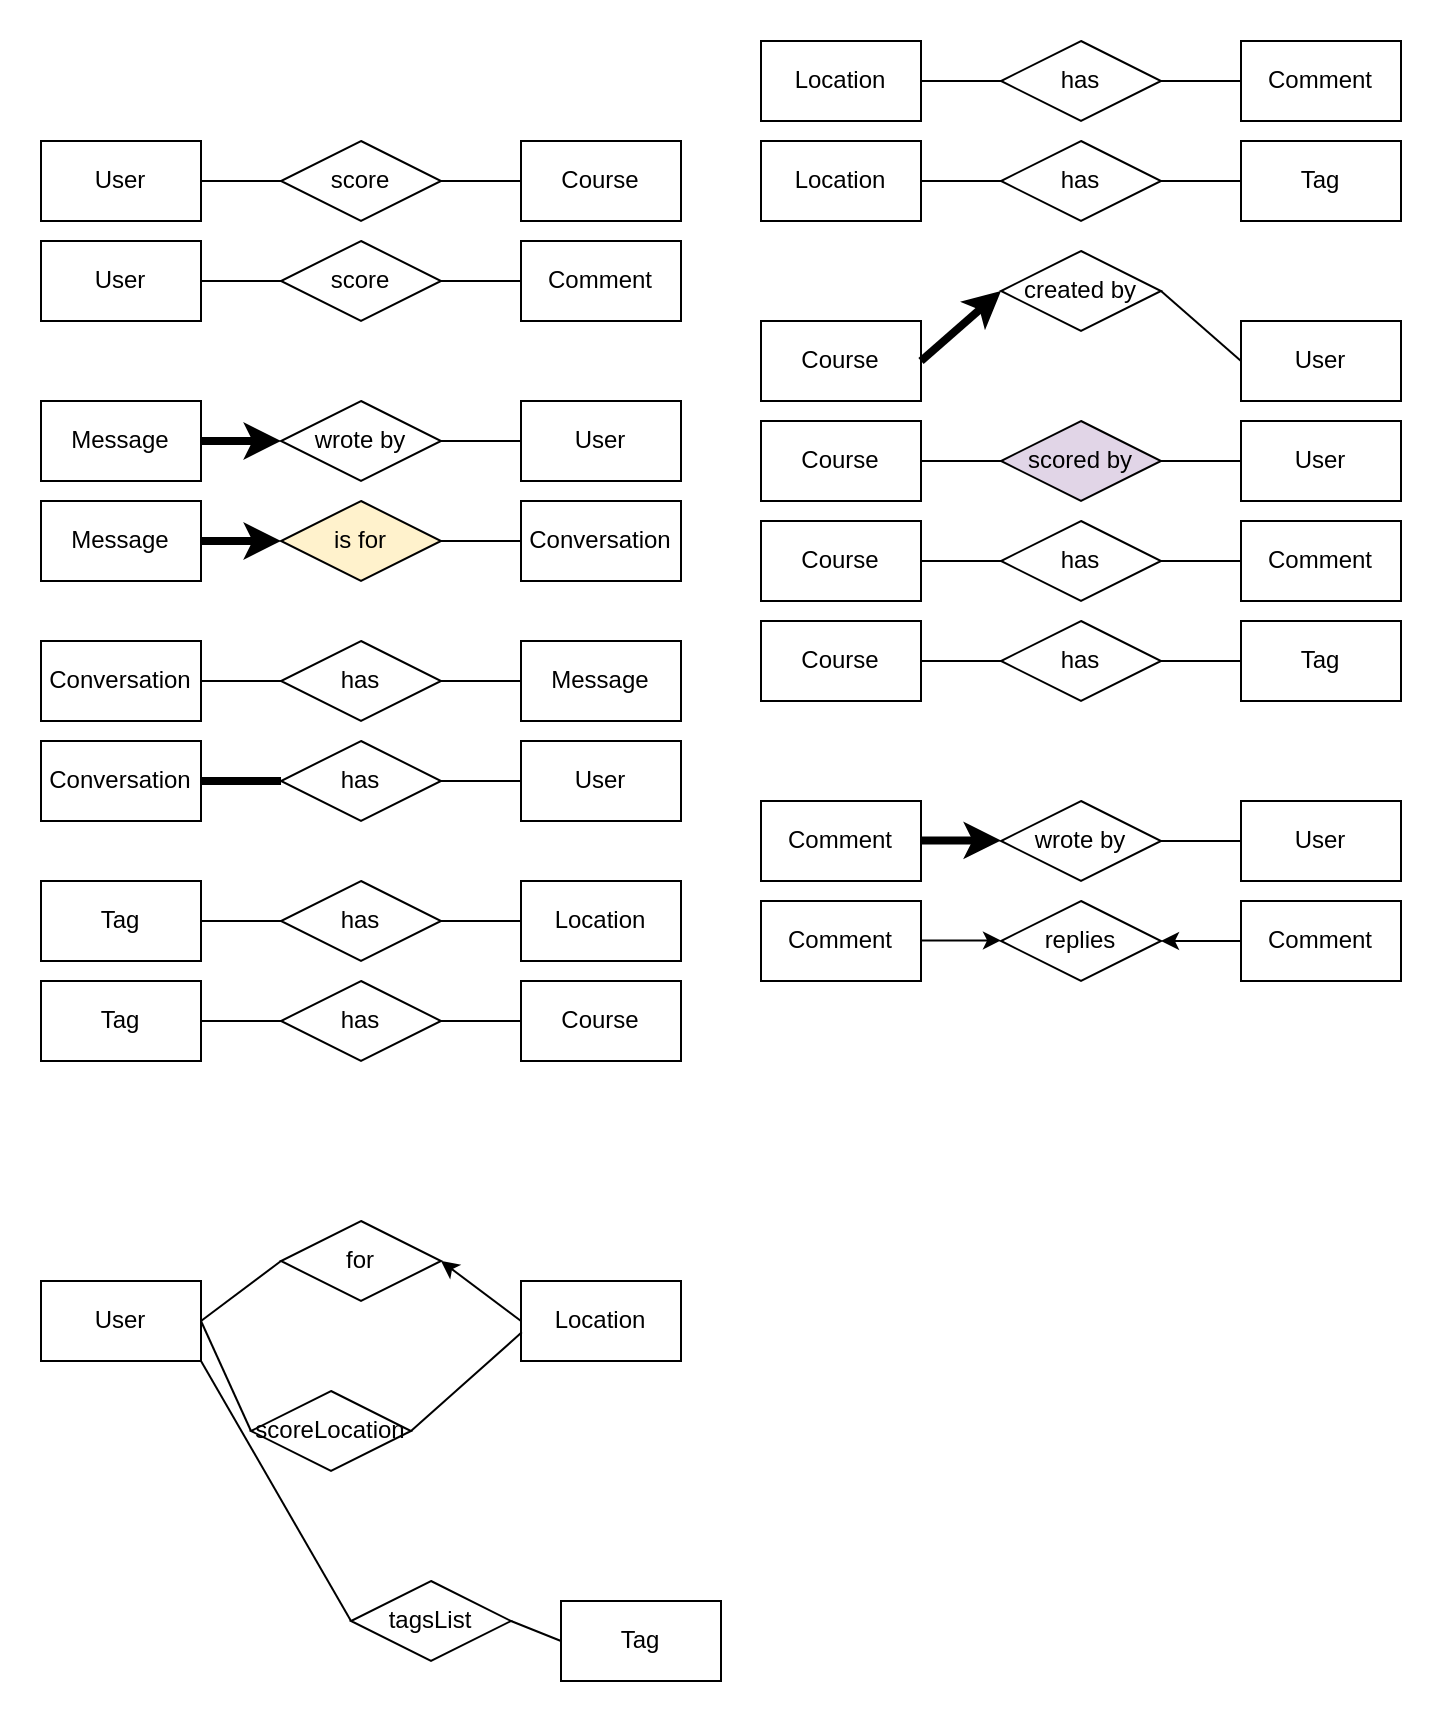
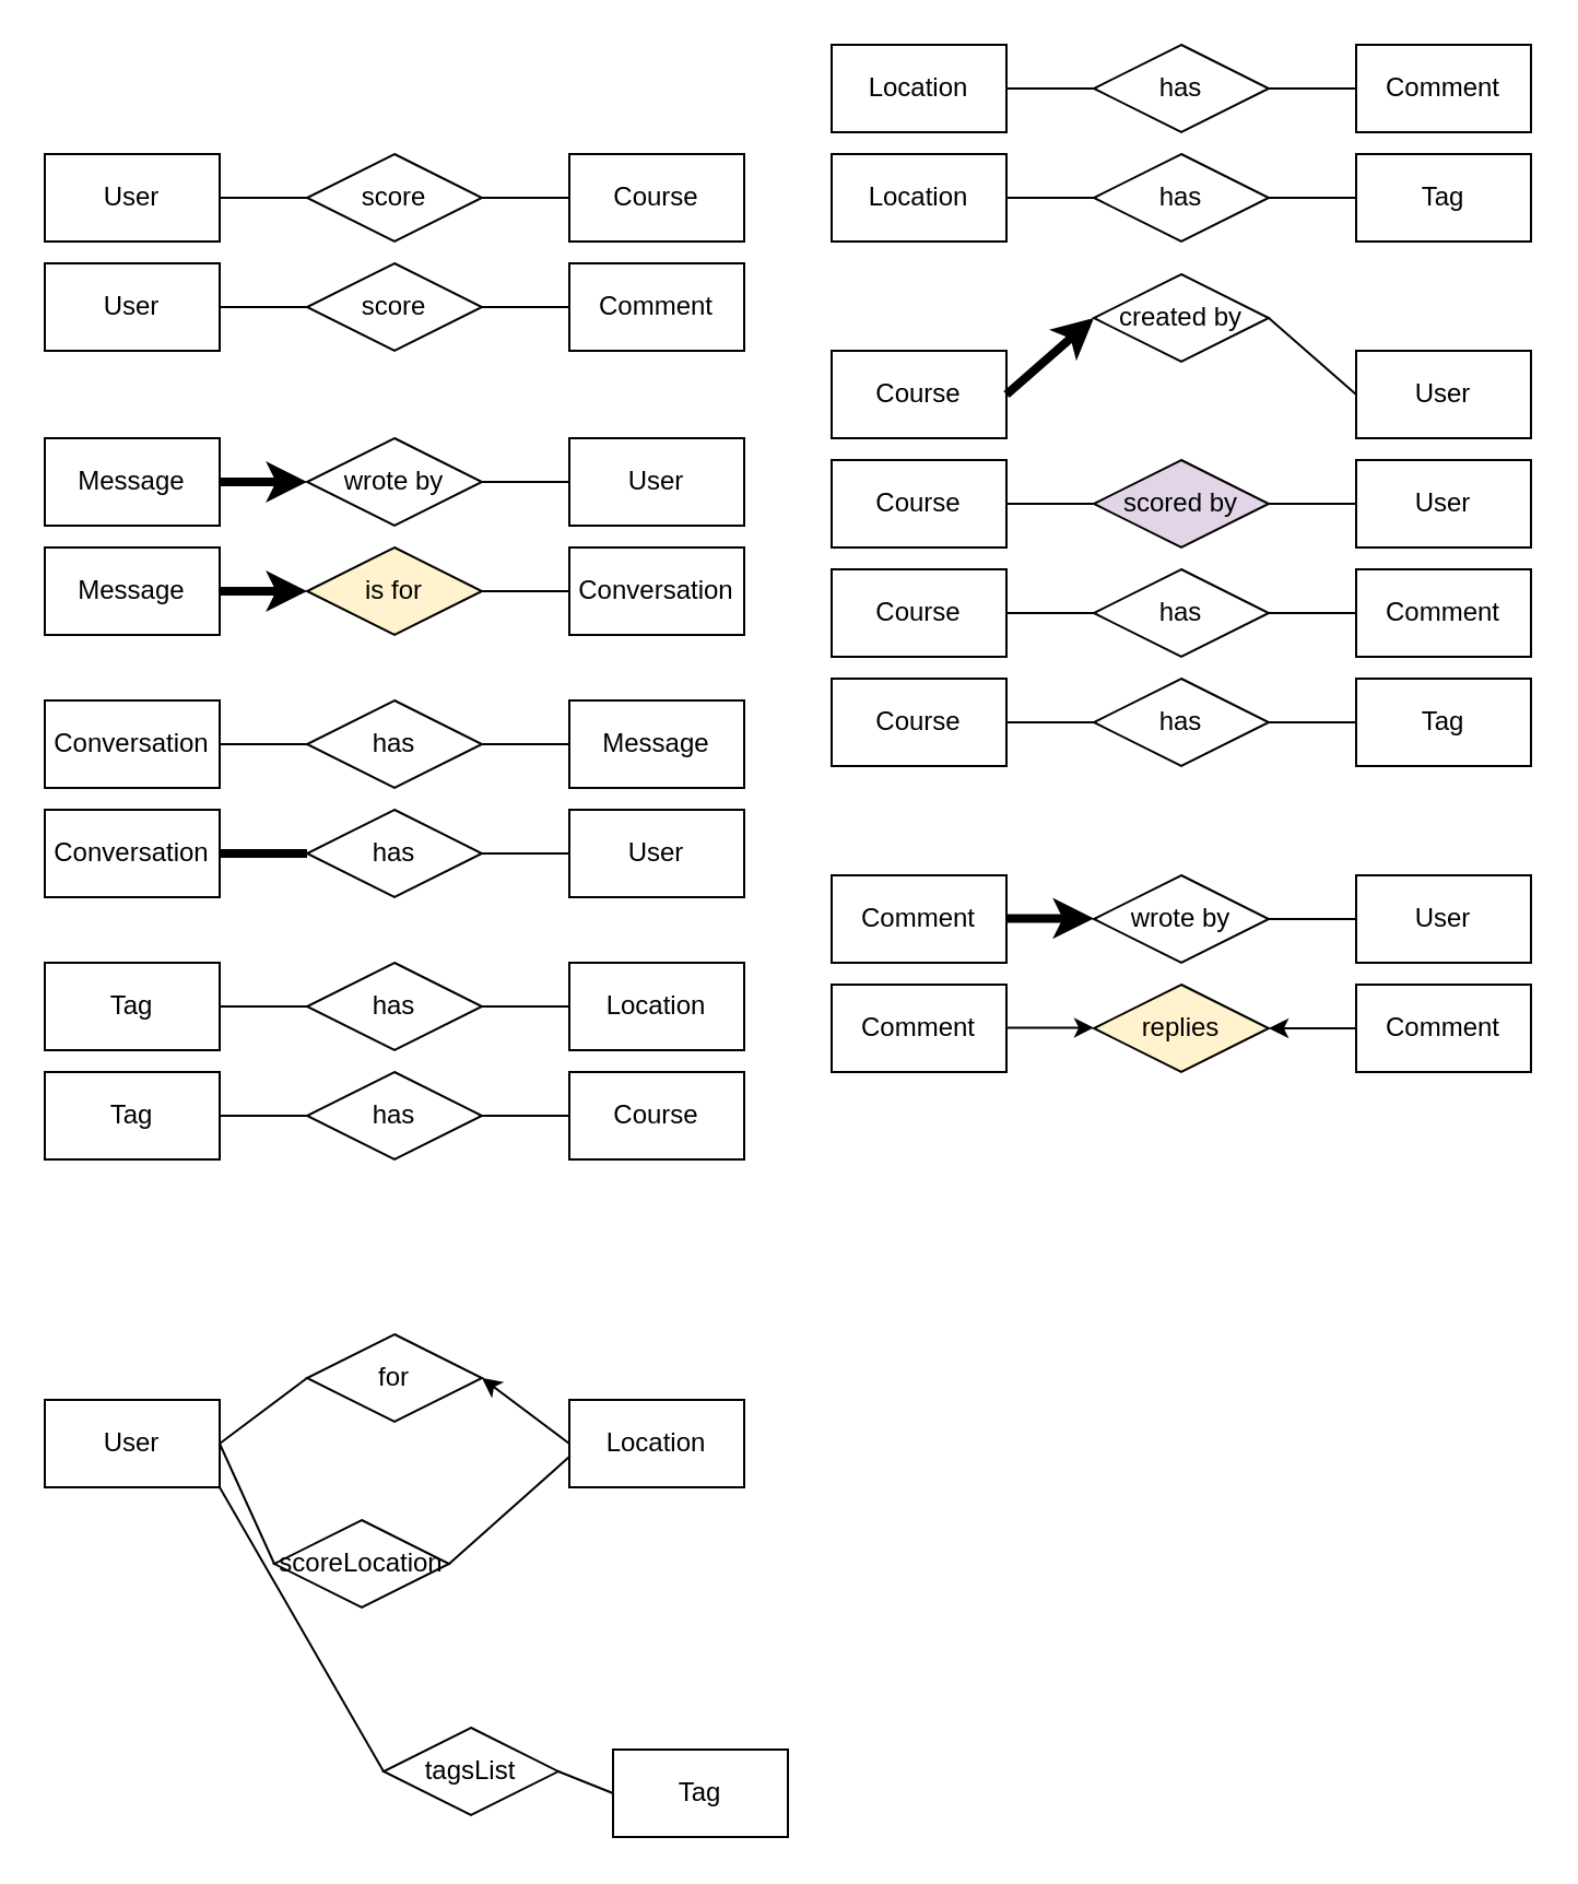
- <mxCell id="81" value="replies" style="rhombus;whiteSpace=wrap;html=1;" vertex="1" parent="1"><mxGeometry x="500" y="450" width="80" height="40" as="geometry" /></mxCell>
+ <mxCell id="81" value="replies" style="rhombus;whiteSpace=wrap;html=1;fillColor=#fff2cc;" vertex="1" parent="1"><mxGeometry x="500" y="450" width="80" height="40" as="geometry" /></mxCell>
